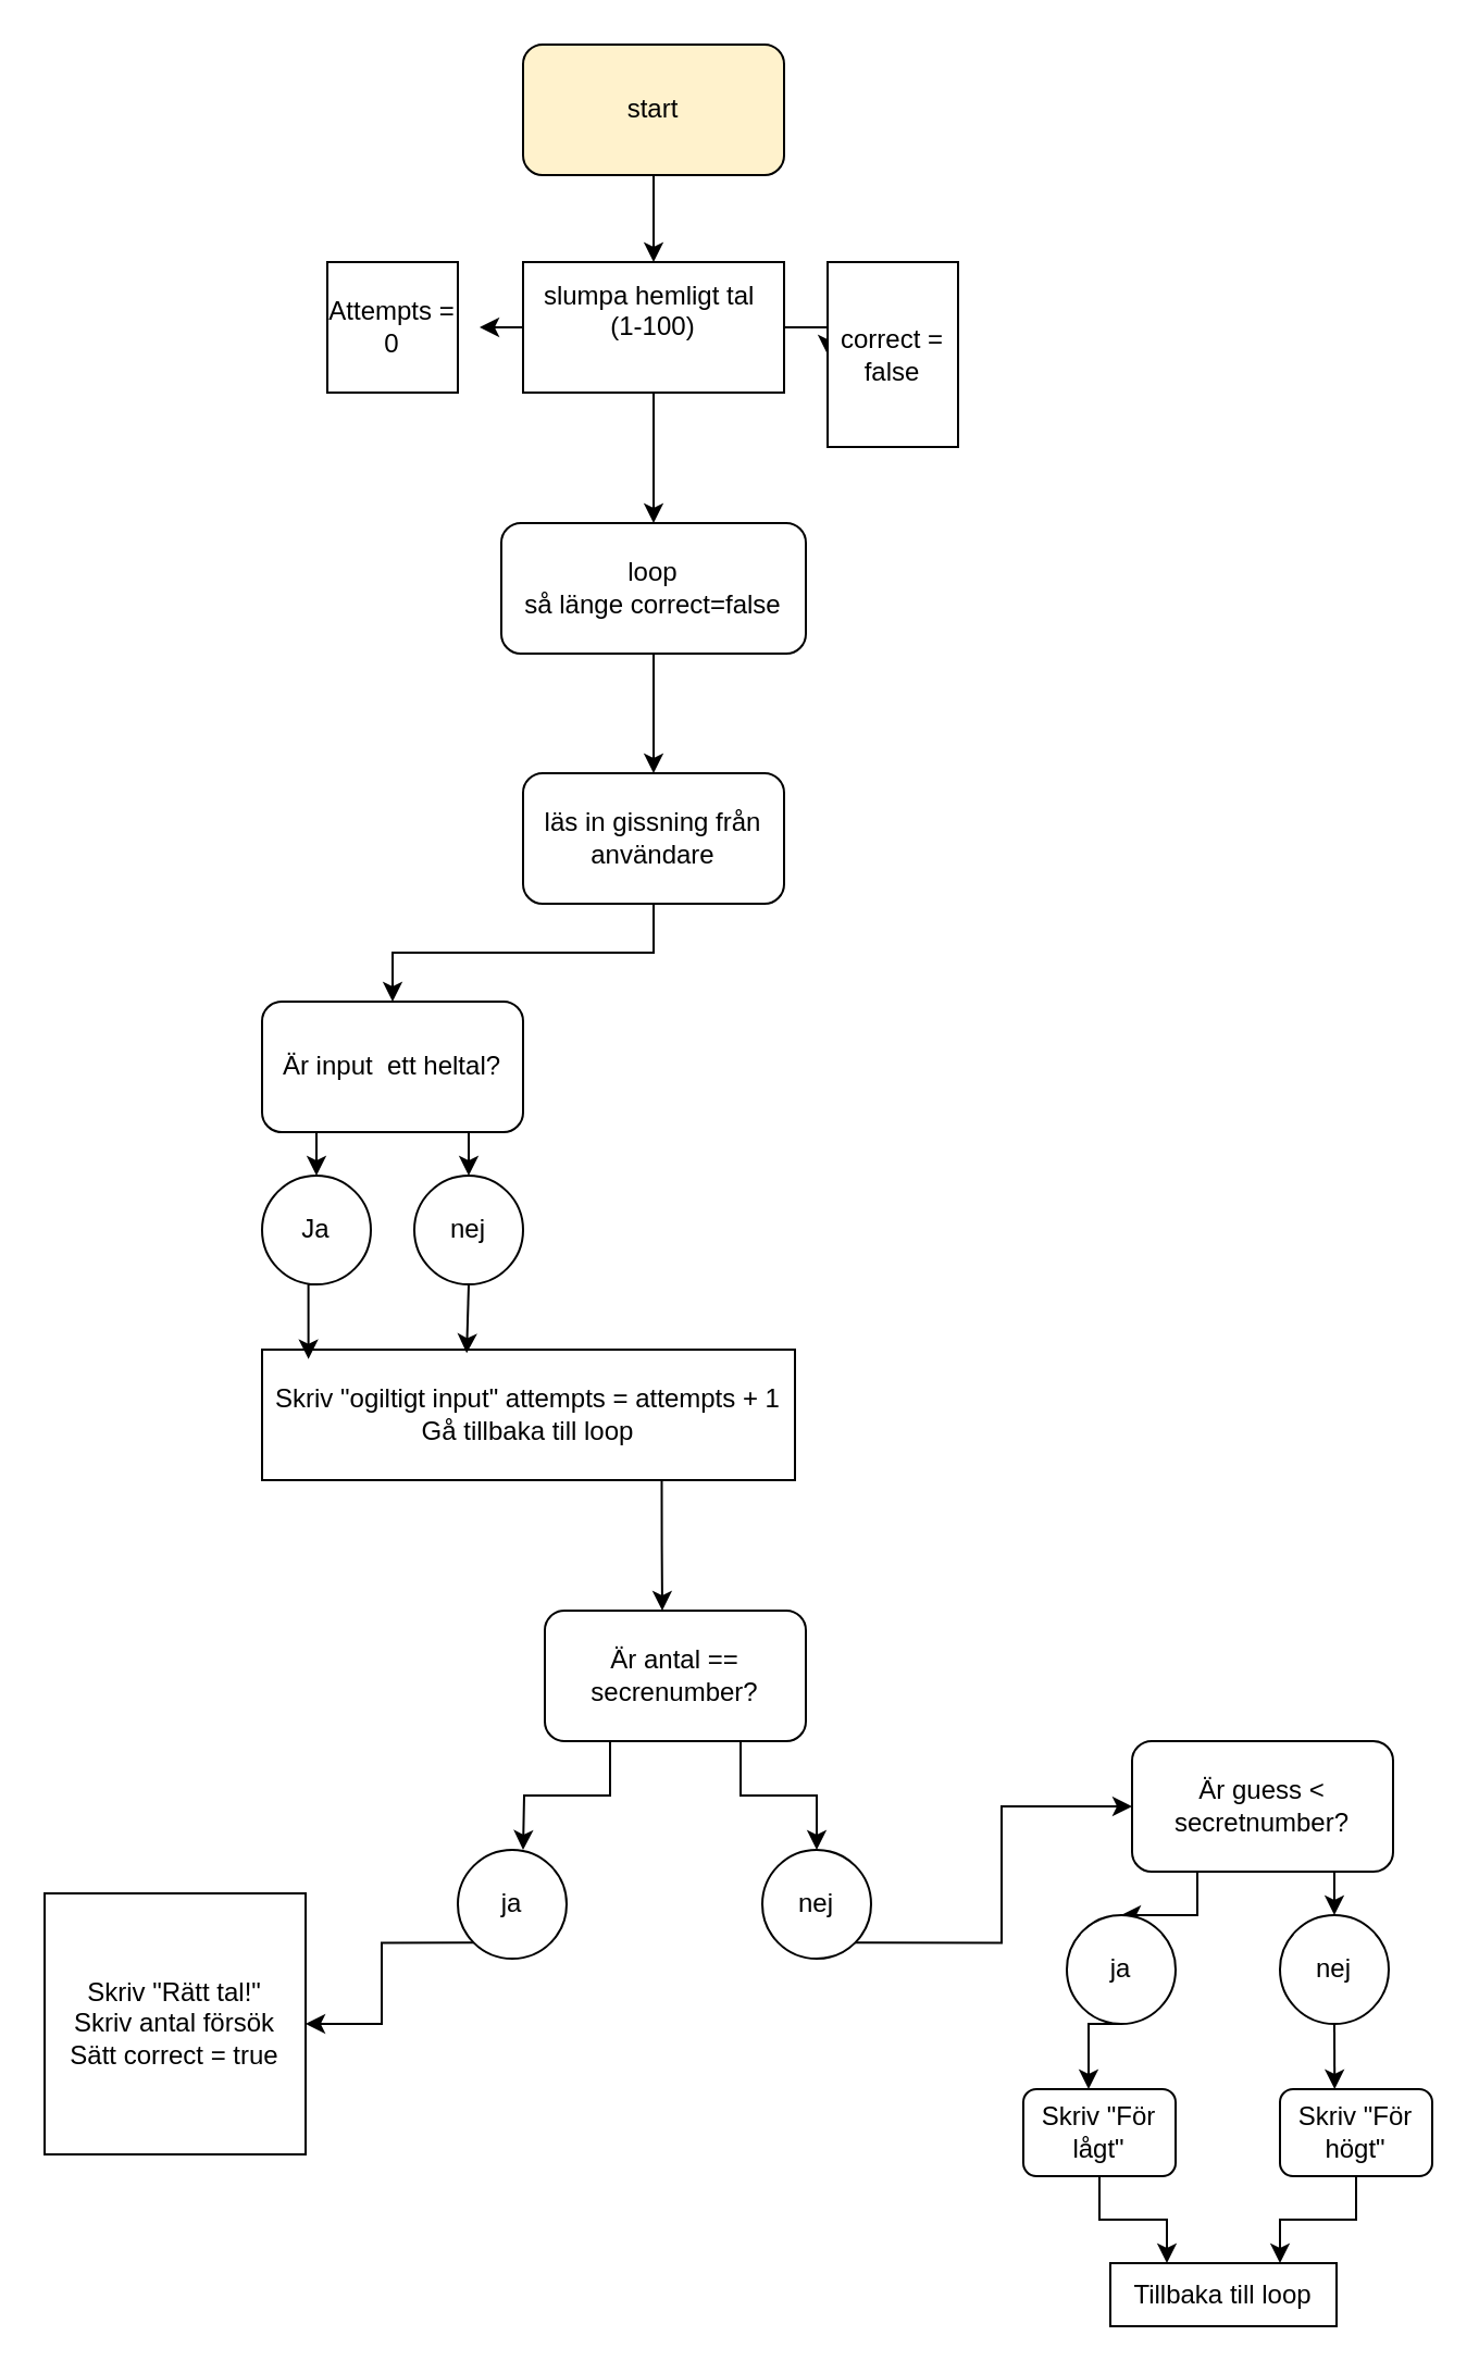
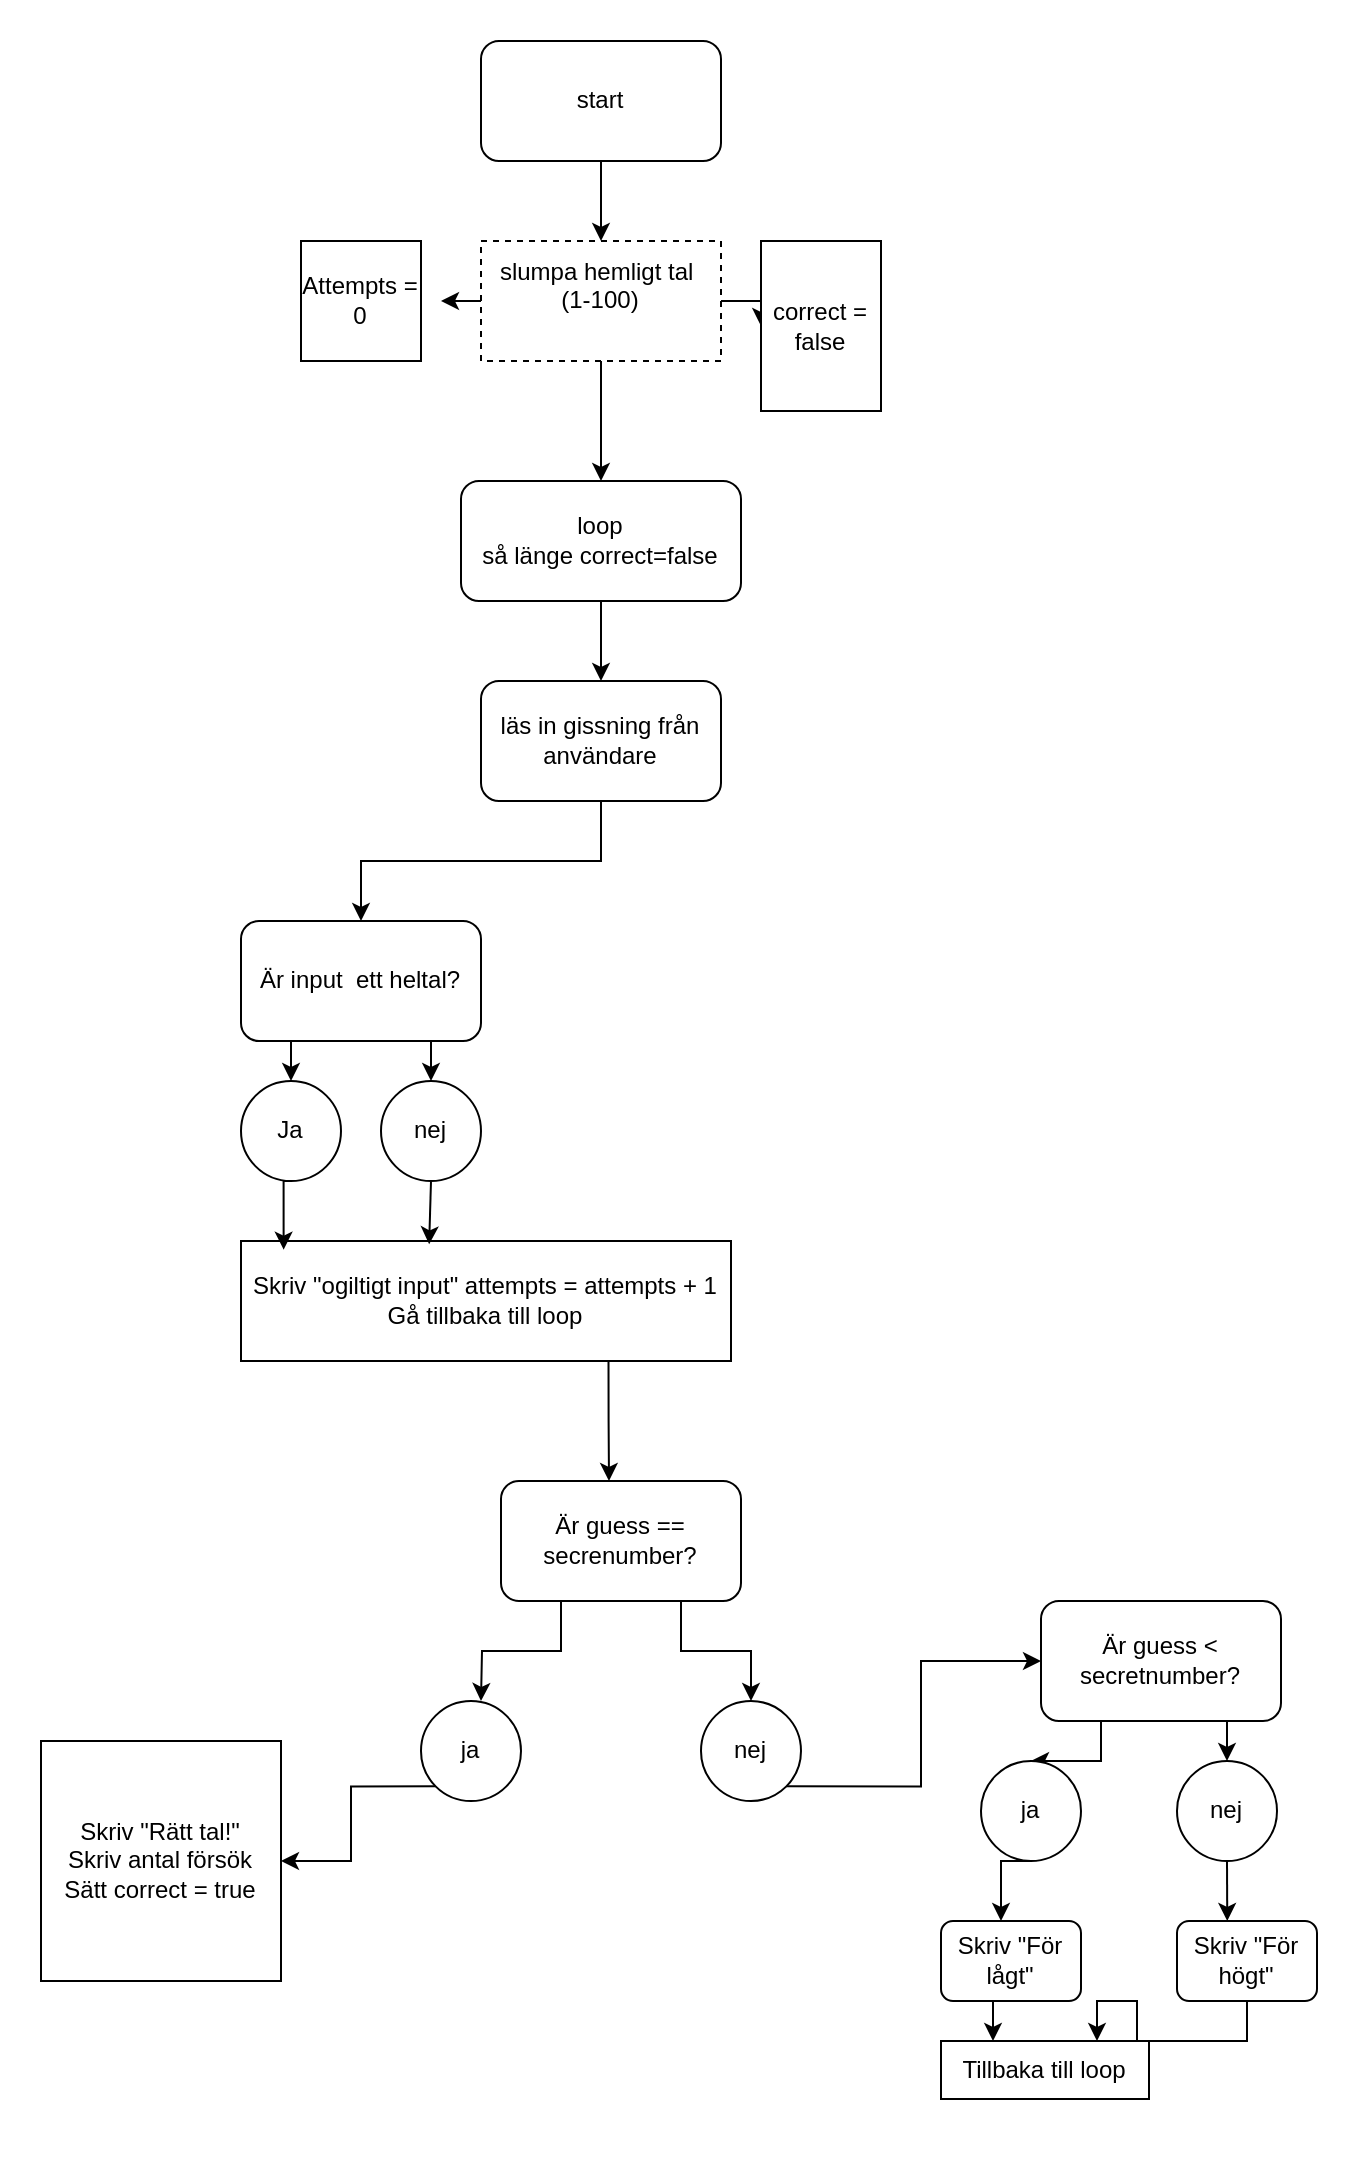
- <mxCell id="3" value="start" style="rounded=1;whiteSpace=wrap;html=1;fillColor=#fff2cc;" vertex="1" parent="1"><mxGeometry x="240" y="20" width="120" height="60" as="geometry" /></mxCell>
+ <mxCell id="3" value="start" style="rounded=1;whiteSpace=wrap;html=1;" vertex="1" parent="1"><mxGeometry x="240" y="20" width="120" height="60" as="geometry" /></mxCell>
- <mxCell id="7" value="slumpa hemligt tal&amp;nbsp;&lt;div&gt;(1-100)&lt;/div&gt;&lt;div&gt;&lt;br&gt;&lt;/div&gt;" style="rounded=0;whiteSpace=wrap;html=1;" vertex="1" parent="1"><mxGeometry x="240" y="120" width="120" height="60" as="geometry" /></mxCell>
+ <mxCell id="7" value="slumpa hemligt tal&amp;nbsp;&lt;div&gt;(1-100)&lt;/div&gt;&lt;div&gt;&lt;br&gt;&lt;/div&gt;" style="rounded=0;whiteSpace=wrap;html=1;dashed=1;" vertex="1" parent="1"><mxGeometry x="240" y="120" width="120" height="60" as="geometry" /></mxCell>
- <mxCell id="13" value="läs in gissning från&lt;div&gt;användare&lt;/div&gt;" style="rounded=1;whiteSpace=wrap;html=1;" vertex="1" parent="1"><mxGeometry x="240" y="355" width="120" height="60" as="geometry" /></mxCell>
+ <mxCell id="13" value="läs in gissning från&lt;div&gt;användare&lt;/div&gt;" style="rounded=1;whiteSpace=wrap;html=1;" vertex="1" parent="1"><mxGeometry x="240" y="340" width="120" height="60" as="geometry" /></mxCell>
- <mxCell id="26" value="Är antal == secrenumber?" style="rounded=1;whiteSpace=wrap;html=1;" vertex="1" parent="1"><mxGeometry x="250" y="740" width="120" height="60" as="geometry" /></mxCell>
+ <mxCell id="26" value="Är guess == secrenumber?" style="rounded=1;whiteSpace=wrap;html=1;" vertex="1" parent="1"><mxGeometry x="250" y="740" width="120" height="60" as="geometry" /></mxCell>
- <mxCell id="43" value="Tillbaka till loop" style="rounded=0;whiteSpace=wrap;html=1;" vertex="1" parent="1"><mxGeometry x="510" y="1040" width="104" height="29" as="geometry" /></mxCell>
+ <mxCell id="43" value="Tillbaka till loop" style="rounded=0;whiteSpace=wrap;html=1;" vertex="1" parent="1"><mxGeometry x="470" y="1020" width="104" height="29" as="geometry" /></mxCell>
